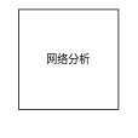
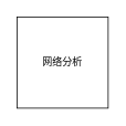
- <mxCell id="2" value="网络分析" style="rounded=0;whiteSpace=wrap;html=1;" vertex="1" parent="1"><mxGeometry x="20" y="10" width="110" height="110" as="geometry" /></mxCell>
+ <mxCell id="2" value="网络分析" style="rounded=0;whiteSpace=wrap;html=1;" vertex="1" parent="1"><mxGeometry x="20" y="20" width="110" height="110" as="geometry" /></mxCell>
